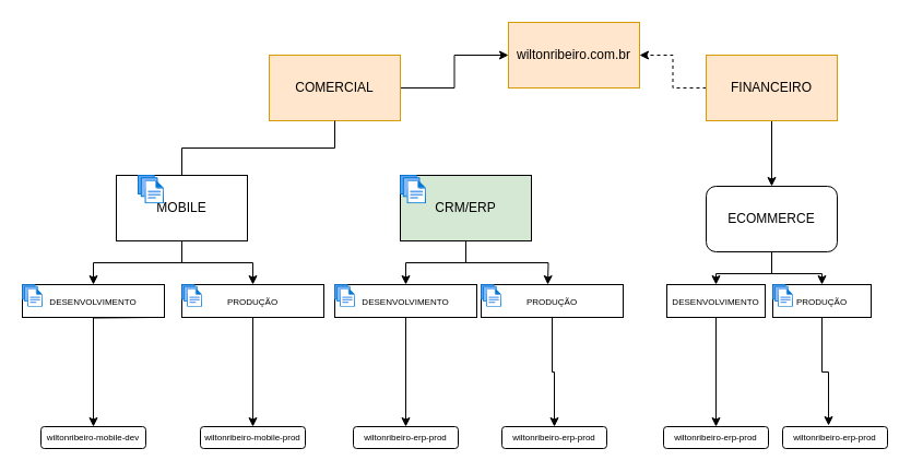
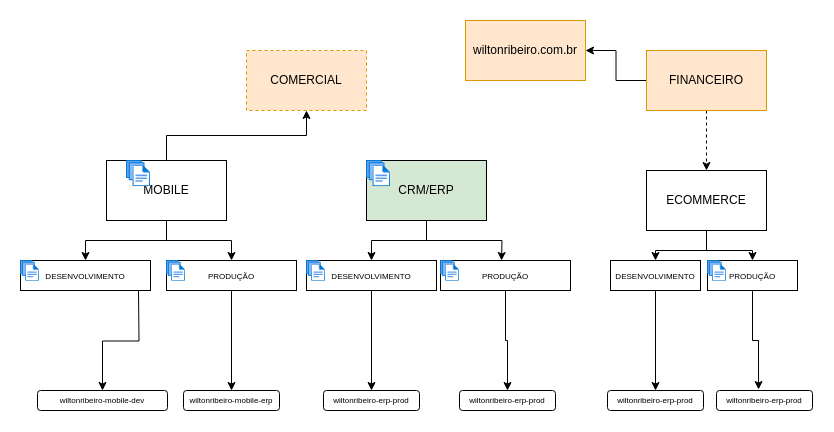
- <mxCell id="3" style="edgeStyle=orthogonalEdgeStyle;rounded=0;orthogonalLoop=1;jettySize=auto;html=1;entryX=0;entryY=0.5;entryDx=0;entryDy=0;" edge="1" parent="1" source="4" target="2"><mxGeometry relative="1" as="geometry"><mxPoint x="386" y="50" as="targetPoint" /></mxGeometry></mxCell>
- <mxCell id="5" style="edgeStyle=orthogonalEdgeStyle;rounded=0;orthogonalLoop=1;jettySize=auto;html=1;entryX=1;entryY=0.5;entryDx=0;entryDy=0;dashed=1;" edge="1" parent="1" source="7" target="2"><mxGeometry relative="1" as="geometry" /></mxCell>
+ <mxCell id="5" style="edgeStyle=orthogonalEdgeStyle;rounded=0;orthogonalLoop=1;jettySize=auto;html=1;entryX=1;entryY=0.5;entryDx=0;entryDy=0;" edge="1" parent="1" source="7" target="2"><mxGeometry relative="1" as="geometry" /></mxCell>
- <mxCell id="4" value="COMERCIAL" style="rounded=0;whiteSpace=wrap;html=1;fillColor=#ffe6cc;strokeColor=#d79b00;" vertex="1" parent="1"><mxGeometry x="246" y="50" width="120" height="60" as="geometry" /></mxCell>
+ <mxCell id="4" value="COMERCIAL" style="rounded=0;whiteSpace=wrap;html=1;fillColor=#ffe6cc;strokeColor=#d79b00;dashed=1;" vertex="1" parent="1"><mxGeometry x="246" y="50" width="120" height="60" as="geometry" /></mxCell>
- <mxCell id="8" style="edgeStyle=orthogonalEdgeStyle;rounded=0;orthogonalLoop=1;jettySize=auto;html=1;exitX=0.5;exitY=0;exitDx=0;exitDy=0;entryX=0.5;entryY=1;entryDx=0;entryDy=0;endArrow=none;" edge="1" parent="1" source="11" target="4"><mxGeometry relative="1" as="geometry" /></mxCell>
+ <mxCell id="8" style="edgeStyle=orthogonalEdgeStyle;rounded=0;orthogonalLoop=1;jettySize=auto;html=1;exitX=0.5;exitY=0;exitDx=0;exitDy=0;entryX=0.5;entryY=1;entryDx=0;entryDy=0;" edge="1" parent="1" source="11" target="4"><mxGeometry relative="1" as="geometry" /></mxCell>
- <mxCell id="6" style="edgeStyle=orthogonalEdgeStyle;rounded=0;orthogonalLoop=1;jettySize=auto;html=1;exitX=0.5;exitY=1;exitDx=0;exitDy=0;entryX=0.5;entryY=0;entryDx=0;entryDy=0;" edge="1" parent="1" source="7" target="17"><mxGeometry relative="1" as="geometry" /></mxCell>
+ <mxCell id="6" style="edgeStyle=orthogonalEdgeStyle;rounded=0;orthogonalLoop=1;jettySize=auto;html=1;exitX=0.5;exitY=1;exitDx=0;exitDy=0;entryX=0.5;entryY=0;entryDx=0;entryDy=0;dashed=1;" edge="1" parent="1" source="7" target="17"><mxGeometry relative="1" as="geometry" /></mxCell>
- <mxCell id="17" value="ECOMMERCE" style="whiteSpace=wrap;html=1;rounded=1;" vertex="1" parent="1"><mxGeometry x="646" y="170" width="120" height="60" as="geometry" /></mxCell>
+ <mxCell id="17" value="ECOMMERCE" style="rounded=0;whiteSpace=wrap;html=1;" vertex="1" parent="1"><mxGeometry x="646" y="170" width="120" height="60" as="geometry" /></mxCell>
- <mxCell id="26" value="wiltonribeiro-mobile-dev" style="rounded=1;whiteSpace=wrap;html=1;fontSize=8;" vertex="1" parent="1"><mxGeometry x="37" y="390" width="96" height="20" as="geometry" /></mxCell>
+ <mxCell id="26" value="wiltonribeiro-mobile-dev" style="rounded=1;whiteSpace=wrap;html=1;fontSize=8;" vertex="1" parent="1"><mxGeometry x="37" y="390" width="130" height="20" as="geometry" /></mxCell>
- <mxCell id="25" value="wiltonribeiro-mobile-prod" style="rounded=1;whiteSpace=wrap;html=1;fontSize=8;" vertex="1" parent="1"><mxGeometry x="183" y="390" width="96" height="20" as="geometry" /></mxCell>
+ <mxCell id="25" value="wiltonribeiro-mobile-erp" style="rounded=1;whiteSpace=wrap;html=1;fontSize=8;" vertex="1" parent="1"><mxGeometry x="183" y="390" width="96" height="20" as="geometry" /></mxCell>
